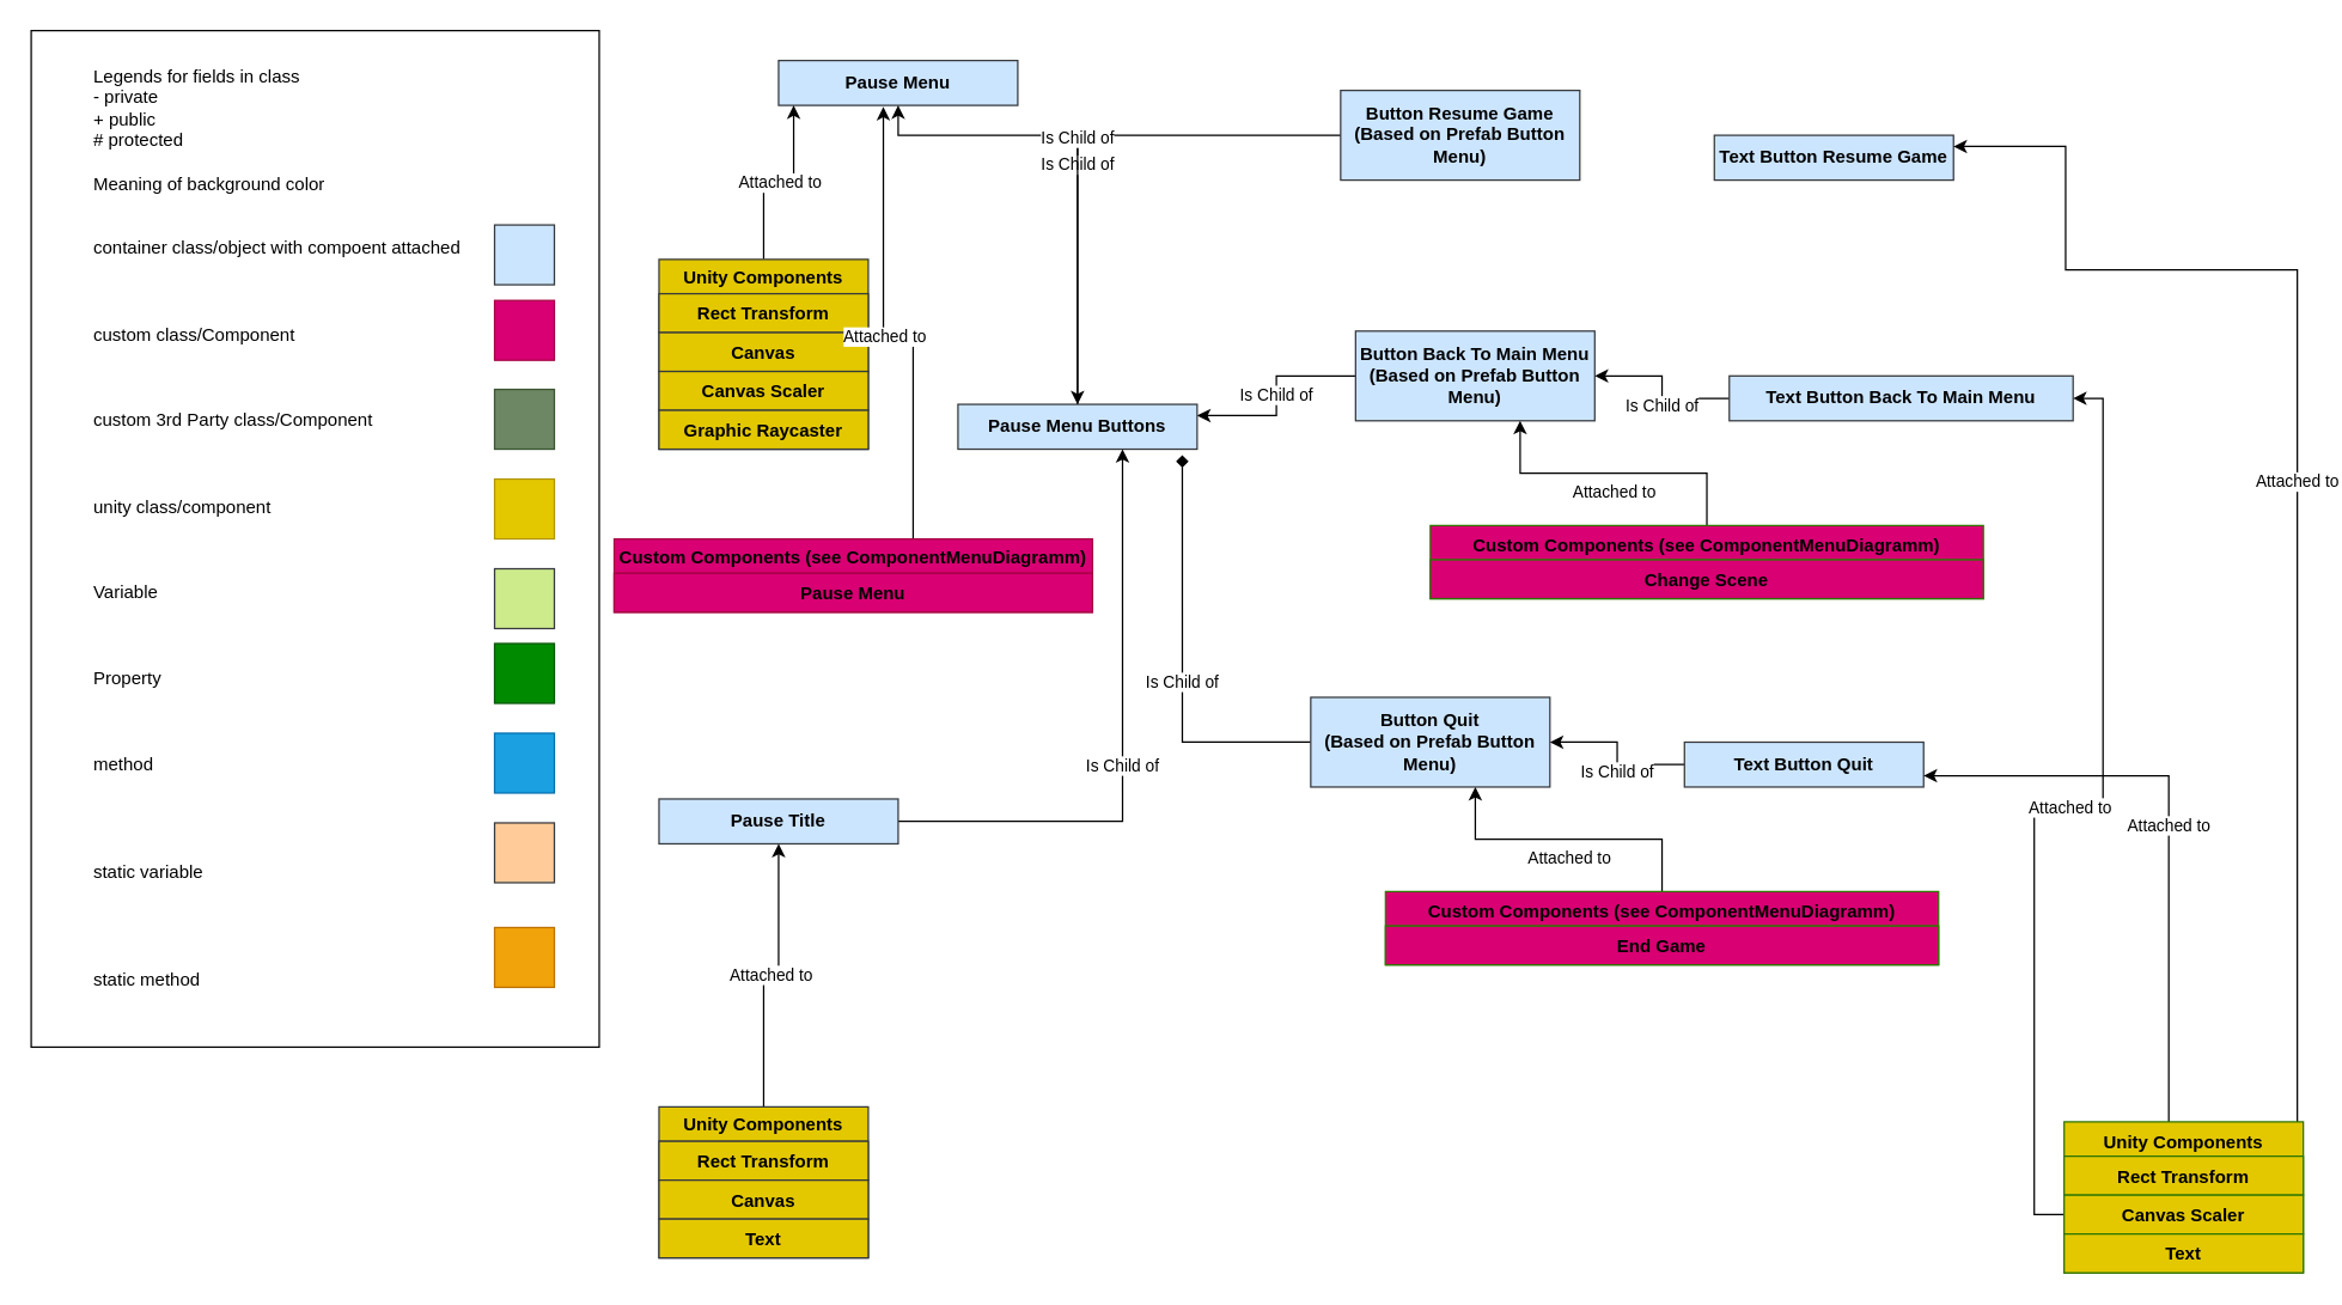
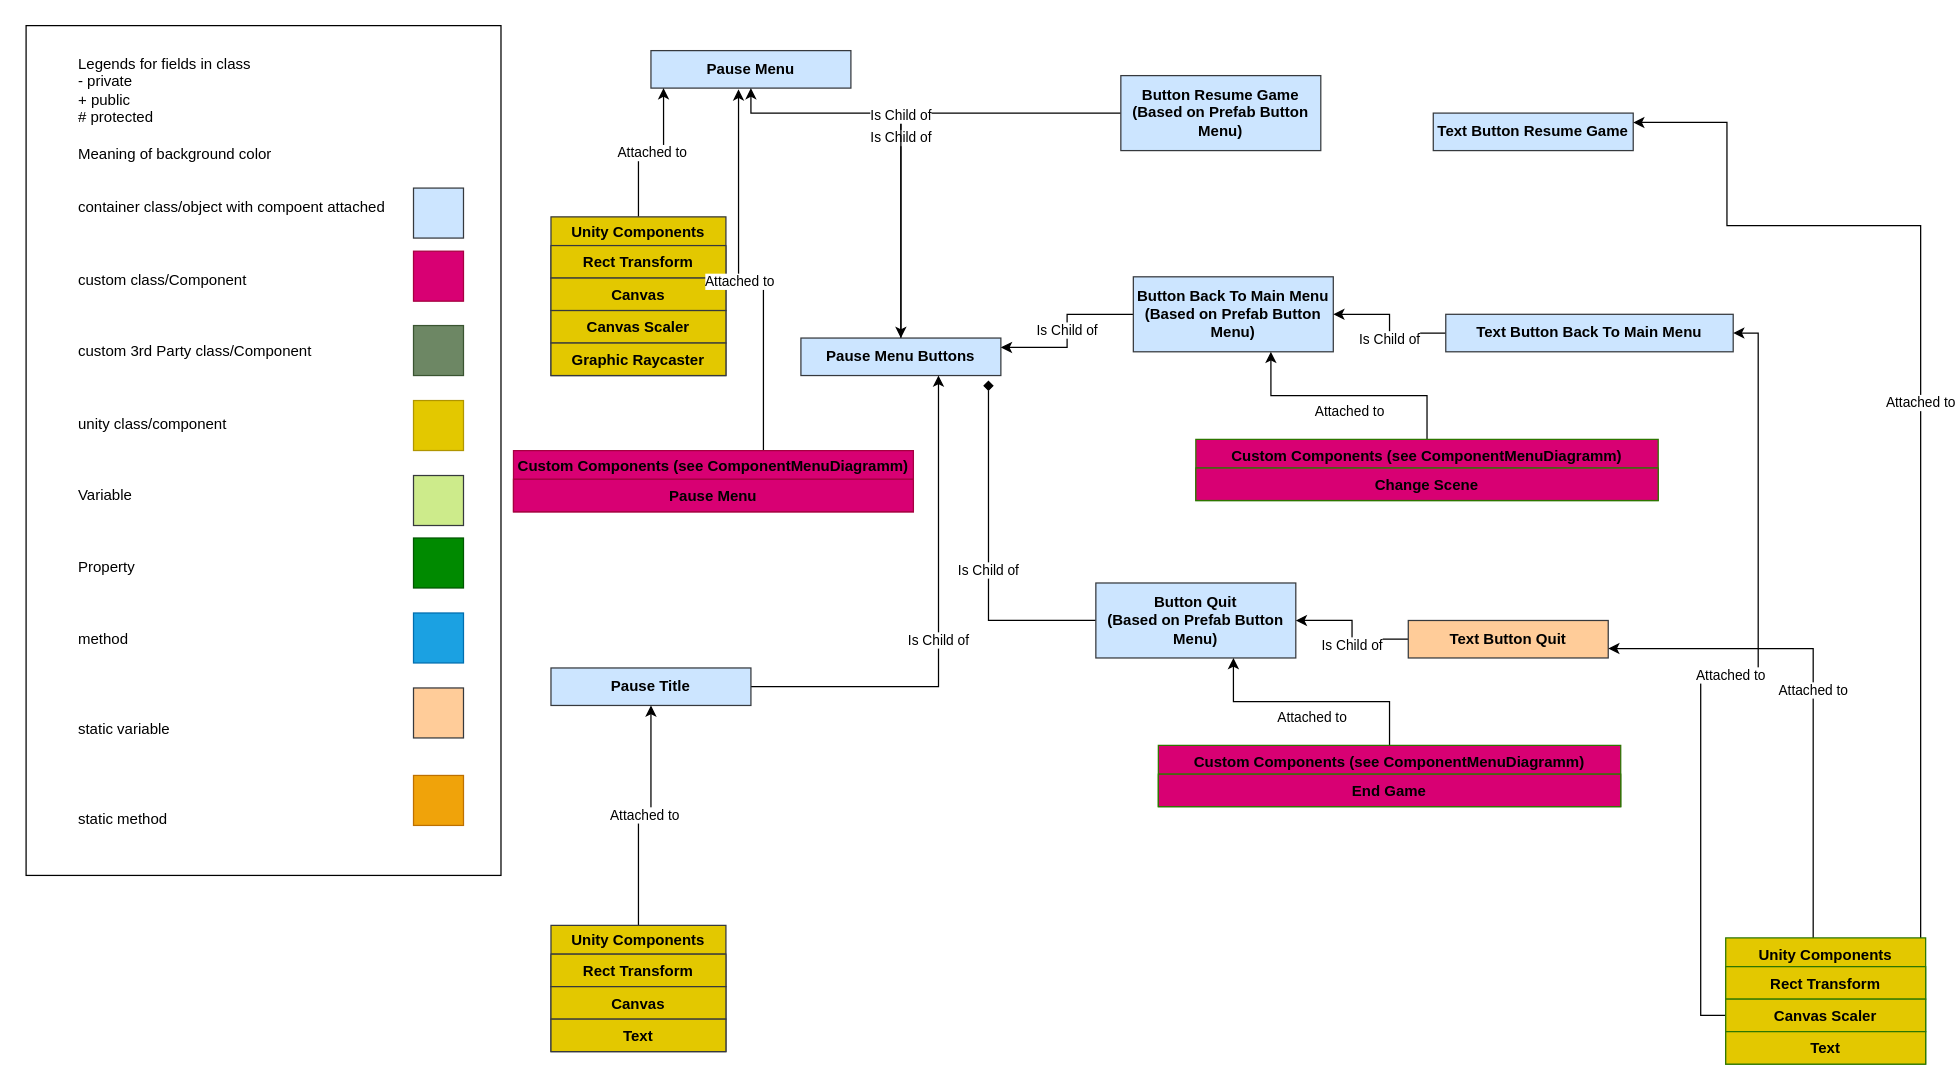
- <mxCell id="35" value="Text Button Quit" style="rounded=0;whiteSpace=wrap;html=1;fontColor=#000000;align=center;strokeColor=#36393d;fillColor=#cce5ff;fontStyle=1" parent="1" vertex="1"><mxGeometry x="1126" y="496" width="160" height="30" as="geometry" /></mxCell>
+ <mxCell id="35" value="Text Button Quit" style="rounded=0;whiteSpace=wrap;html=1;fontColor=#000000;align=center;strokeColor=#36393d;fillColor=#ffcc99;fontStyle=1;" parent="1" vertex="1"><mxGeometry x="1126" y="496" width="160" height="30" as="geometry" /></mxCell>
